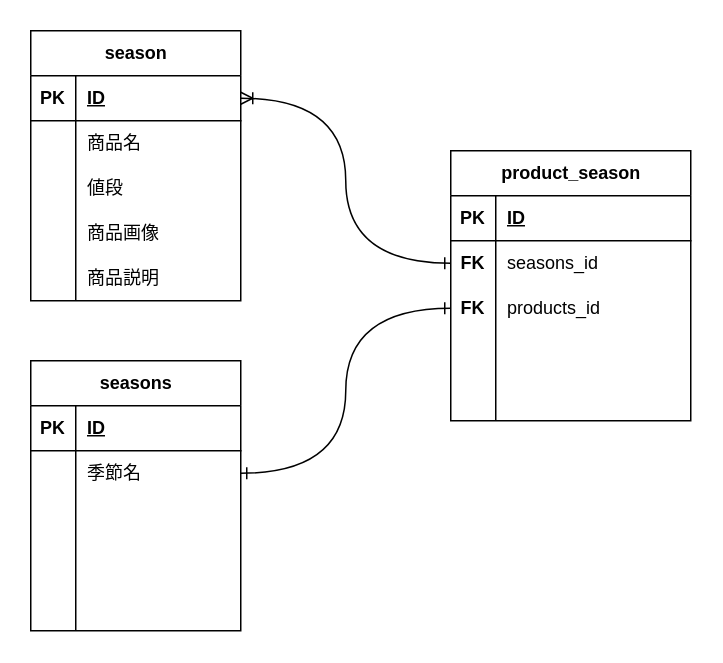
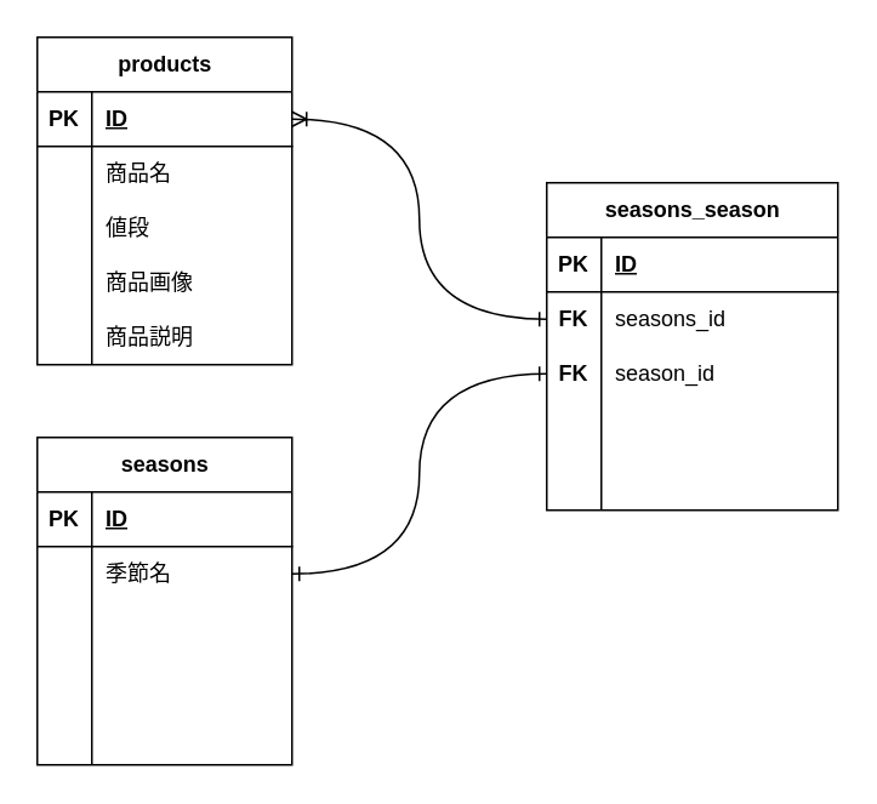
- <mxCell id="2" value="&lt;span class=&quot;notion-enable-hover&quot; data-token-index=&quot;0&quot;&gt;season&lt;/span&gt;" style="shape=table;startSize=30;container=1;collapsible=1;childLayout=tableLayout;fixedRows=1;rowLines=0;fontStyle=1;align=center;resizeLast=1;html=1;" vertex="1" parent="1"><mxGeometry x="20" y="20" width="140" height="180" as="geometry" /></mxCell>
+ <mxCell id="2" value="&lt;span class=&quot;notion-enable-hover&quot; data-token-index=&quot;0&quot;&gt;products&lt;/span&gt;" style="shape=table;startSize=30;container=1;collapsible=1;childLayout=tableLayout;fixedRows=1;rowLines=0;fontStyle=1;align=center;resizeLast=1;html=1;" vertex="1" parent="1"><mxGeometry x="20" y="20" width="140" height="180" as="geometry" /></mxCell>
- <mxCell id="28" value="&lt;span class=&quot;notion-enable-hover&quot; data-token-index=&quot;0&quot;&gt;product_season&lt;/span&gt;" style="shape=table;startSize=30;container=1;collapsible=1;childLayout=tableLayout;fixedRows=1;rowLines=0;fontStyle=1;align=center;resizeLast=1;html=1;" vertex="1" parent="1"><mxGeometry x="300" y="100" width="160" height="180" as="geometry" /></mxCell>
+ <mxCell id="28" value="&lt;span class=&quot;notion-enable-hover&quot; data-token-index=&quot;0&quot;&gt;seasons_season&lt;/span&gt;" style="shape=table;startSize=30;container=1;collapsible=1;childLayout=tableLayout;fixedRows=1;rowLines=0;fontStyle=1;align=center;resizeLast=1;html=1;" vertex="1" parent="1"><mxGeometry x="300" y="100" width="160" height="180" as="geometry" /></mxCell>
- <mxCell id="37" value="products_id" style="shape=partialRectangle;connectable=0;fillColor=none;top=0;left=0;bottom=0;right=0;align=left;spacingLeft=6;overflow=hidden;whiteSpace=wrap;html=1;" vertex="1" parent="35"><mxGeometry x="30" width="130" height="30" as="geometry"><mxRectangle width="130" height="30" as="alternateBounds" /></mxGeometry></mxCell>
+ <mxCell id="37" value="season_id" style="shape=partialRectangle;connectable=0;fillColor=none;top=0;left=0;bottom=0;right=0;align=left;spacingLeft=6;overflow=hidden;whiteSpace=wrap;html=1;" vertex="1" parent="35"><mxGeometry x="30" width="130" height="30" as="geometry"><mxRectangle width="130" height="30" as="alternateBounds" /></mxGeometry></mxCell>
